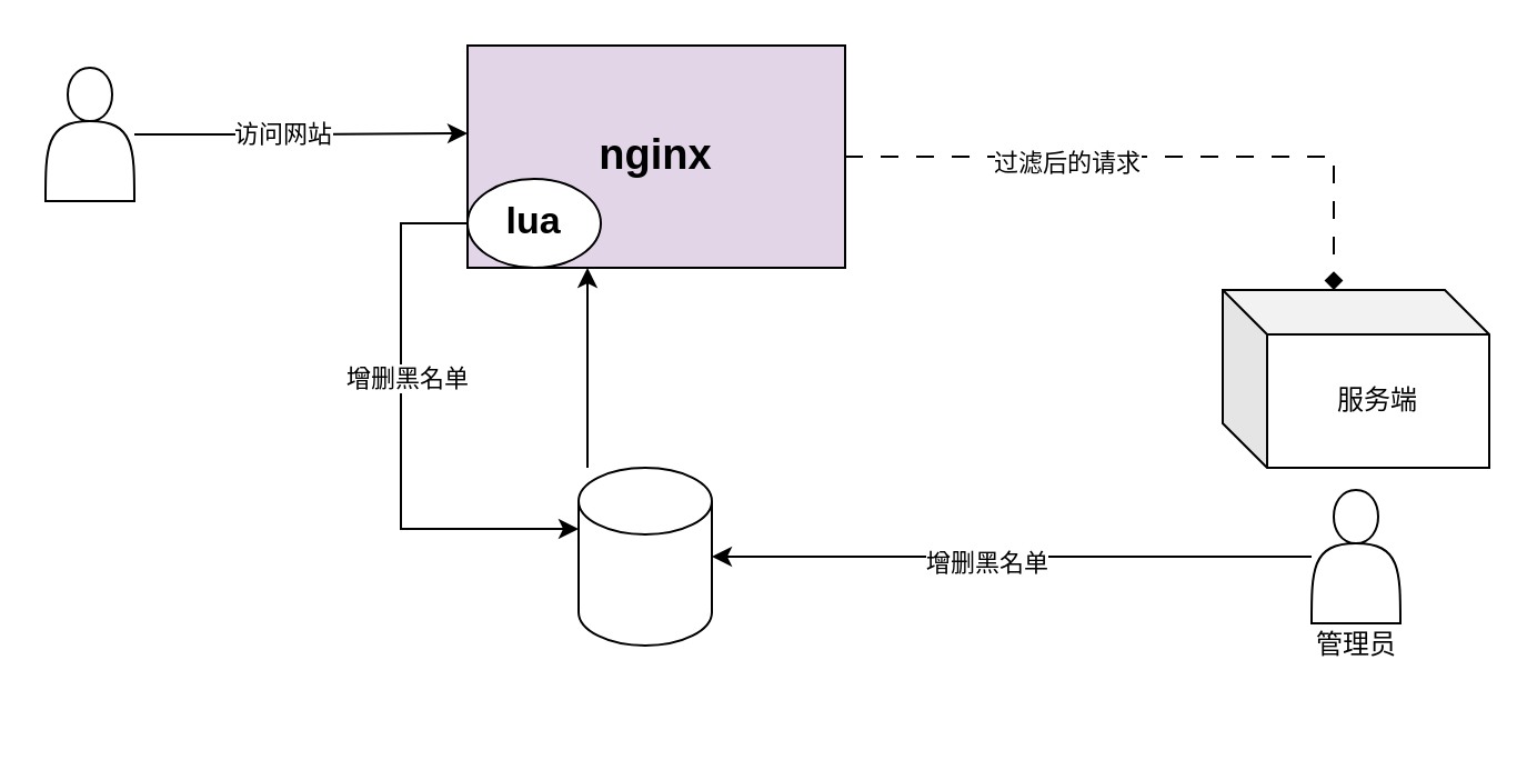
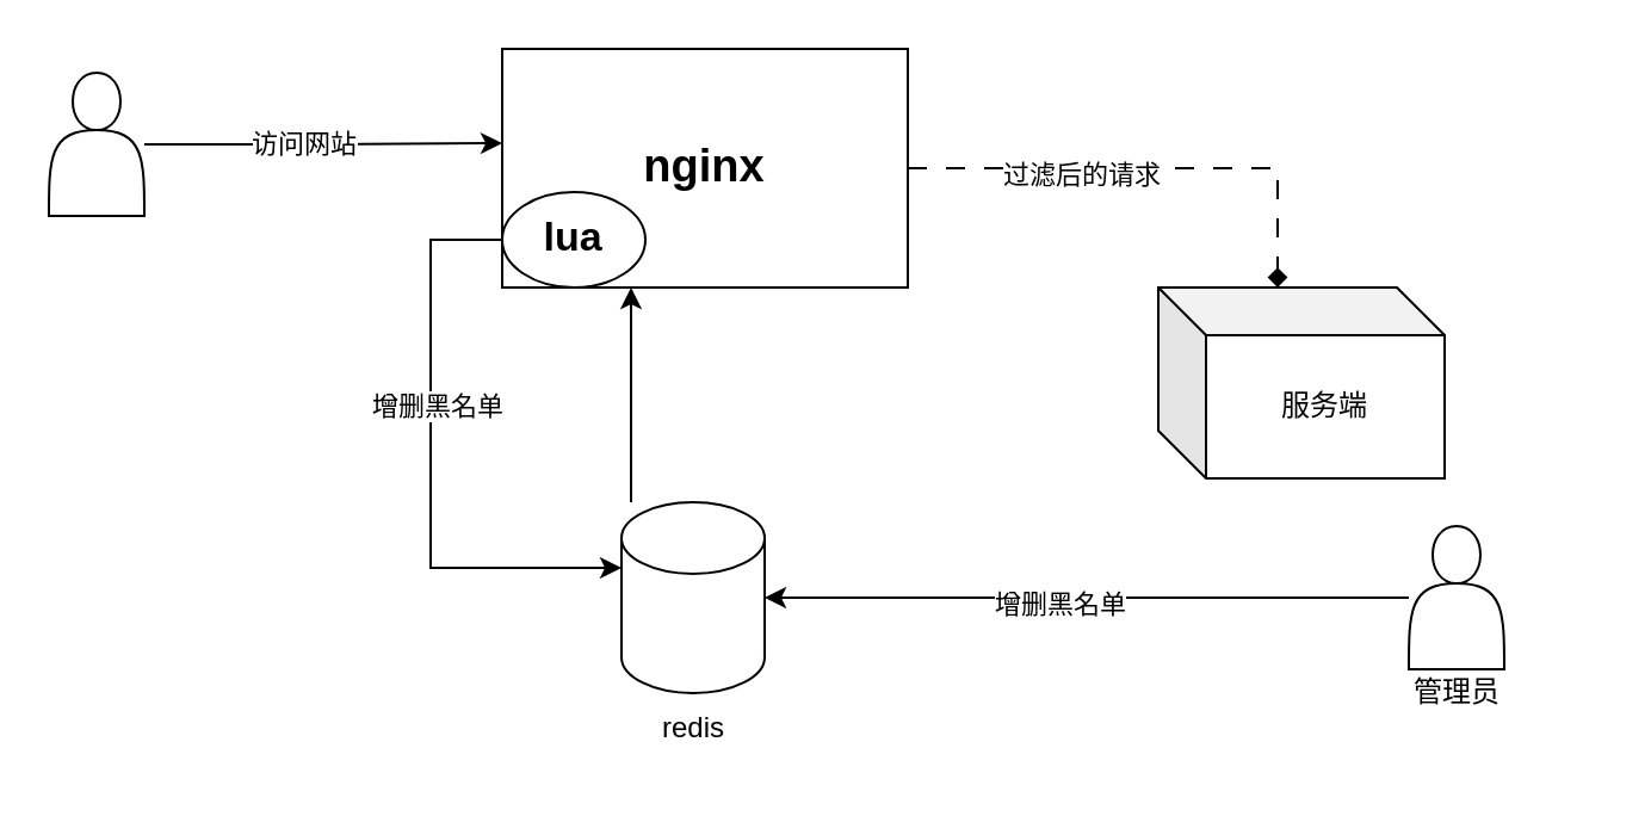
- <mxCell id="7" value="&lt;font style=&quot;font-size: 19px;&quot;&gt;&lt;b&gt;nginx&lt;/b&gt;&lt;/font&gt;" style="rounded=0;whiteSpace=wrap;html=1;fillColor=#e1d5e7;" vertex="1" parent="1"><mxGeometry x="210" y="20" width="170" height="100" as="geometry" /></mxCell>
+ <mxCell id="7" value="&lt;font style=&quot;font-size: 19px;&quot;&gt;&lt;b&gt;nginx&lt;/b&gt;&lt;/font&gt;" style="rounded=0;whiteSpace=wrap;html=1;" vertex="1" parent="1"><mxGeometry x="210" y="20" width="170" height="100" as="geometry" /></mxCell>
- <mxCell id="14" value="服务端" style="shape=cube;whiteSpace=wrap;html=1;boundedLbl=1;backgroundOutline=1;darkOpacity=0.05;darkOpacity2=0.1;" vertex="1" parent="1"><mxGeometry x="550" y="130" width="120" height="80" as="geometry" /></mxCell>
+ <mxCell id="14" value="服务端" style="shape=cube;whiteSpace=wrap;html=1;boundedLbl=1;backgroundOutline=1;darkOpacity=0.05;darkOpacity2=0.1;" vertex="1" parent="1"><mxGeometry x="485" y="120" width="120" height="80" as="geometry" /></mxCell>
+ <mxCell id="13" value="redis" style="text;html=1;align=center;verticalAlign=middle;resizable=0;points=[];autosize=1;strokeColor=none;fillColor=none;" vertex="1" parent="1"><mxGeometry x="265" y="290" width="50" height="30" as="geometry" /></mxCell>
